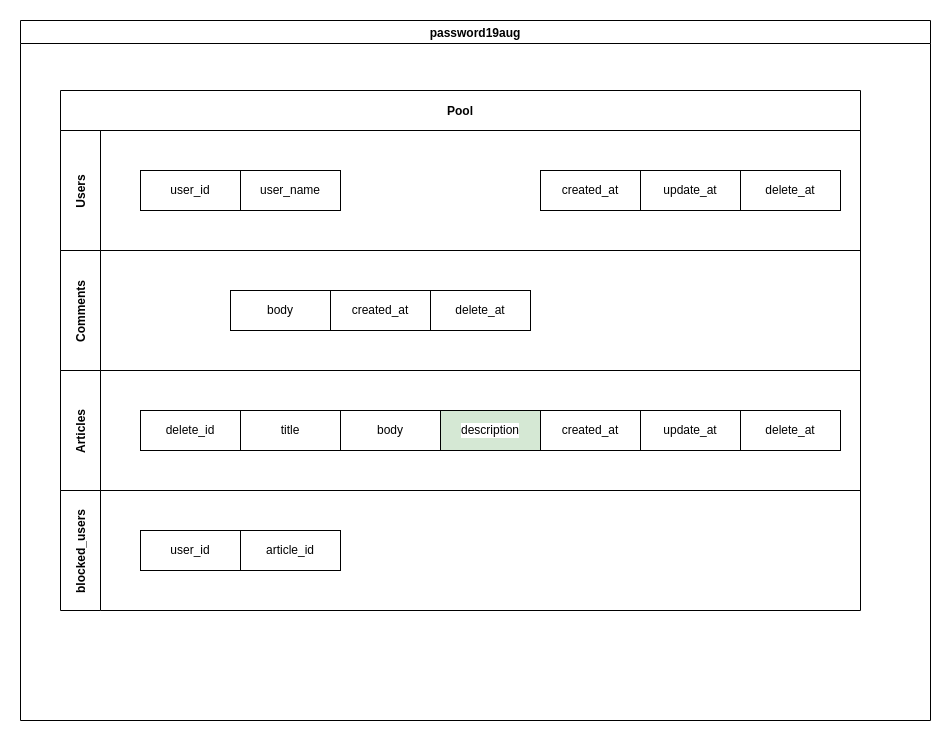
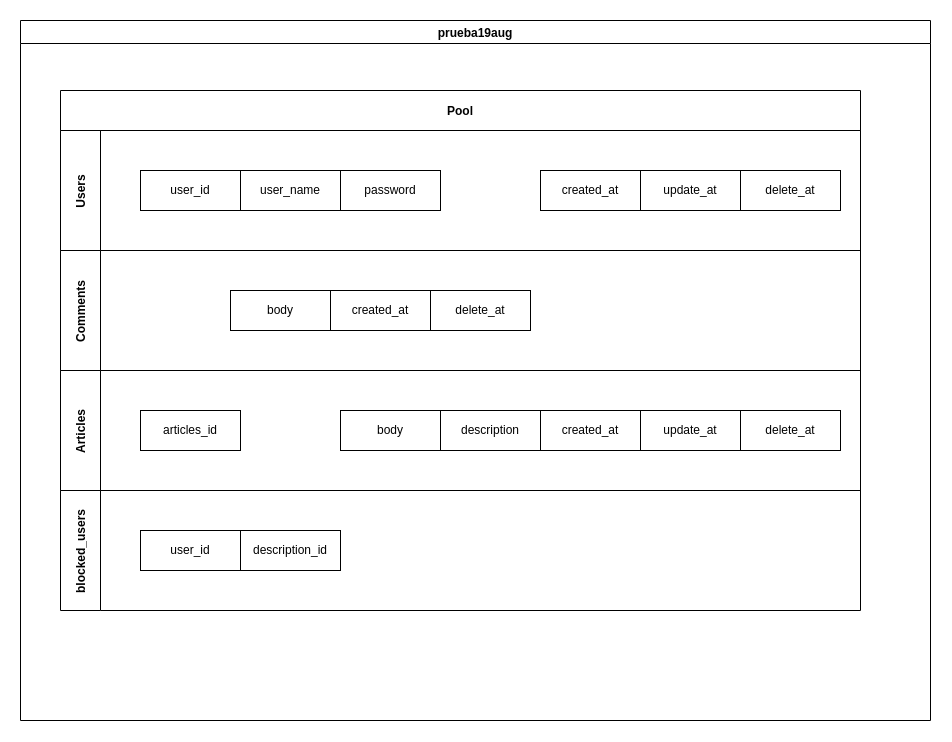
- <mxCell id="2" value="password19aug" style="swimlane;labelBackgroundColor=default;" vertex="1" parent="1"><mxGeometry x="20" y="20" width="910" height="700" as="geometry" /></mxCell>
+ <mxCell id="2" value="prueba19aug" style="swimlane;labelBackgroundColor=default;" vertex="1" parent="1"><mxGeometry x="20" y="20" width="910" height="700" as="geometry" /></mxCell>
+ <mxCell id="7" value="password" style="whiteSpace=wrap;html=1;align=center;labelBackgroundColor=default;" vertex="1" parent="4"><mxGeometry x="280" y="40" width="100" height="40" as="geometry" /></mxCell>
- <mxCell id="16" value="delete_id" style="whiteSpace=wrap;html=1;align=center;labelBackgroundColor=default;" vertex="1" parent="15"><mxGeometry x="80" y="40" width="100" height="40" as="geometry" /></mxCell>
+ <mxCell id="16" value="articles_id" style="whiteSpace=wrap;html=1;align=center;labelBackgroundColor=default;" vertex="1" parent="15"><mxGeometry x="80" y="40" width="100" height="40" as="geometry" /></mxCell>
- <mxCell id="17" value="title" style="whiteSpace=wrap;html=1;align=center;labelBackgroundColor=default;" vertex="1" parent="15"><mxGeometry x="180" y="40" width="100" height="40" as="geometry" /></mxCell>
- <mxCell id="19" value="description" style="whiteSpace=wrap;html=1;align=center;labelBackgroundColor=default;fillColor=#d5e8d4;" vertex="1" parent="15"><mxGeometry x="380" y="40" width="100" height="40" as="geometry" /></mxCell>
+ <mxCell id="19" value="description" style="whiteSpace=wrap;html=1;align=center;labelBackgroundColor=default;" vertex="1" parent="15"><mxGeometry x="380" y="40" width="100" height="40" as="geometry" /></mxCell>
- <mxCell id="25" value="article_id" style="whiteSpace=wrap;html=1;align=center;labelBackgroundColor=default;" vertex="1" parent="23"><mxGeometry x="180" y="40" width="100" height="40" as="geometry" /></mxCell>
+ <mxCell id="25" value="description_id" style="whiteSpace=wrap;html=1;align=center;labelBackgroundColor=default;" vertex="1" parent="23"><mxGeometry x="180" y="40" width="100" height="40" as="geometry" /></mxCell>
